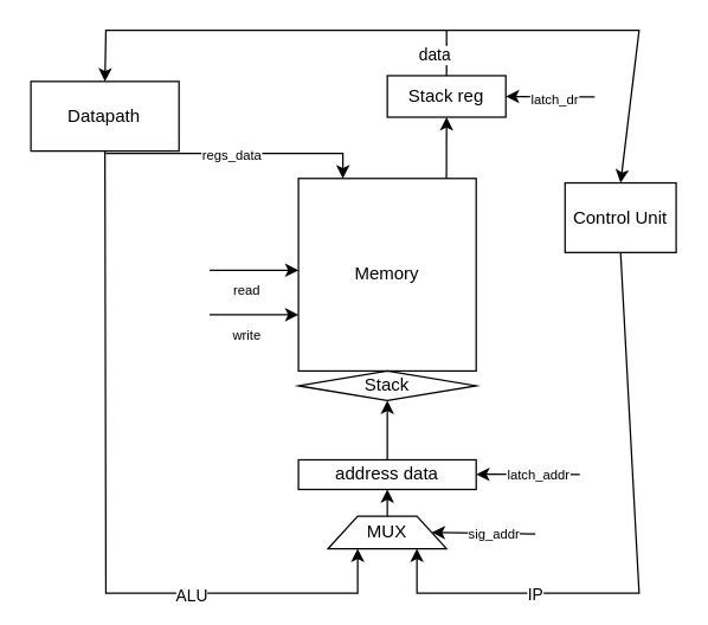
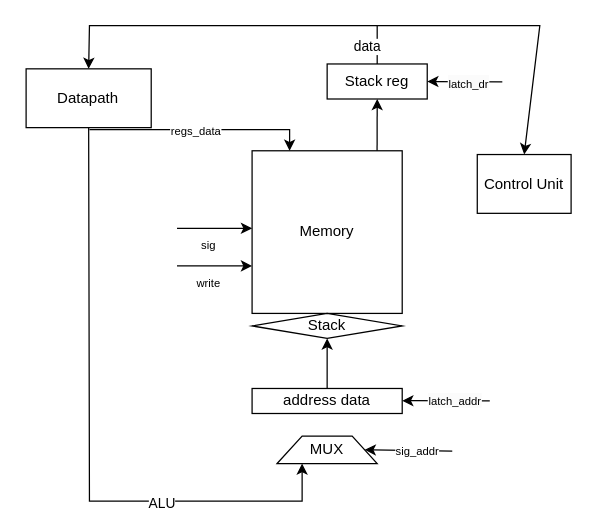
- <mxCell id="6" value="&lt;font style=&quot;font-size: 9px;&quot;&gt;read&lt;/font&gt;" style="text;html=1;align=center;verticalAlign=middle;resizable=0;points=[];autosize=1;strokeColor=none;fillColor=none;" vertex="1" parent="1"><mxGeometry x="146" y="180" width="40" height="30" as="geometry" /></mxCell>
+ <mxCell id="6" value="&lt;font style=&quot;font-size: 9px;&quot;&gt;sig&lt;/font&gt;" style="text;html=1;align=center;verticalAlign=middle;resizable=0;points=[];autosize=1;strokeColor=none;fillColor=none;" vertex="1" parent="1"><mxGeometry x="146" y="180" width="40" height="30" as="geometry" /></mxCell>
- <mxCell id="9" value="" style="endArrow=classic;html=1;rounded=0;exitX=0.5;exitY=0;exitDx=0;exitDy=0;entryX=0.5;entryY=1;entryDx=0;entryDy=0;" edge="1" parent="1" source="7" target="10"><mxGeometry width="50" height="50" relative="1" as="geometry"><mxPoint x="261" y="326" as="sourcePoint" /><mxPoint x="261" y="290" as="targetPoint" /></mxGeometry></mxCell>
- <mxCell id="29" value="" style="endArrow=classic;html=1;rounded=0;exitX=0.5;exitY=1;exitDx=0;exitDy=0;entryX=0.75;entryY=1;entryDx=0;entryDy=0;" edge="1" parent="1" source="25" target="7"><mxGeometry width="50" height="50" relative="1" as="geometry"><mxPoint x="281" y="300" as="sourcePoint" /><mxPoint x="331" y="250" as="targetPoint" /><Array as="points"><mxPoint x="431" y="400" /><mxPoint x="281" y="400" /></Array></mxGeometry></mxCell>
- <mxCell id="30" value="IP" style="edgeLabel;html=1;align=center;verticalAlign=middle;resizable=0;points=[];" vertex="1" connectable="0" parent="29"><mxGeometry x="0.465" relative="1" as="geometry"><mxPoint as="offset" /></mxGeometry></mxCell>
